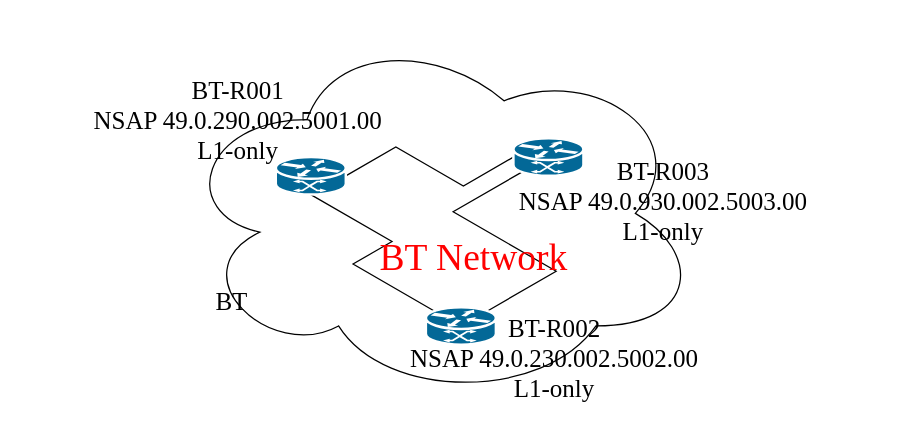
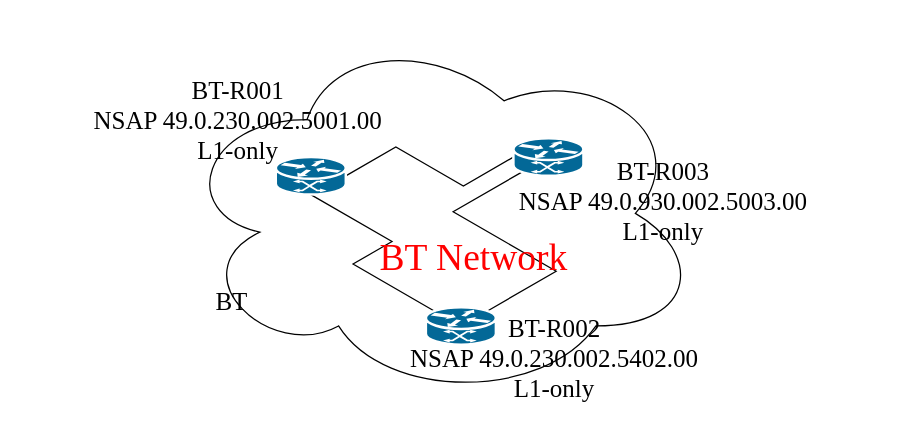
- <mxCell id="10" value="BT-R001&lt;br&gt;NSAP 49.0.290.002.5001.00&lt;br&gt;L1-only" style="text;html=1;strokeColor=none;fillColor=none;align=center;verticalAlign=middle;whiteSpace=wrap;rounded=0;fontSize=20;fontFamily=Times New Roman;" parent="1" vertex="1"><mxGeometry x="20" y="85" width="340" height="20" as="geometry" /></mxCell>
+ <mxCell id="10" value="BT-R001&lt;br&gt;NSAP 49.0.230.002.5001.00&lt;br&gt;L1-only" style="text;html=1;strokeColor=none;fillColor=none;align=center;verticalAlign=middle;whiteSpace=wrap;rounded=0;fontSize=20;fontFamily=Times New Roman;" parent="1" vertex="1"><mxGeometry x="20" y="85" width="340" height="20" as="geometry" /></mxCell>
- <mxCell id="13" value="BT-R002&lt;br&gt;NSAP 49.0.230.002.5002.00&lt;br&gt;L1-only" style="text;html=1;strokeColor=none;fillColor=none;align=center;verticalAlign=middle;whiteSpace=wrap;rounded=0;fontSize=20;fontFamily=Times New Roman;" parent="1" vertex="1"><mxGeometry x="273" y="275" width="340" height="20" as="geometry" /></mxCell>
+ <mxCell id="13" value="BT-R002&lt;br&gt;NSAP 49.0.230.002.5402.00&lt;br&gt;L1-only" style="text;html=1;strokeColor=none;fillColor=none;align=center;verticalAlign=middle;whiteSpace=wrap;rounded=0;fontSize=20;fontFamily=Times New Roman;" parent="1" vertex="1"><mxGeometry x="273" y="275" width="340" height="20" as="geometry" /></mxCell>
